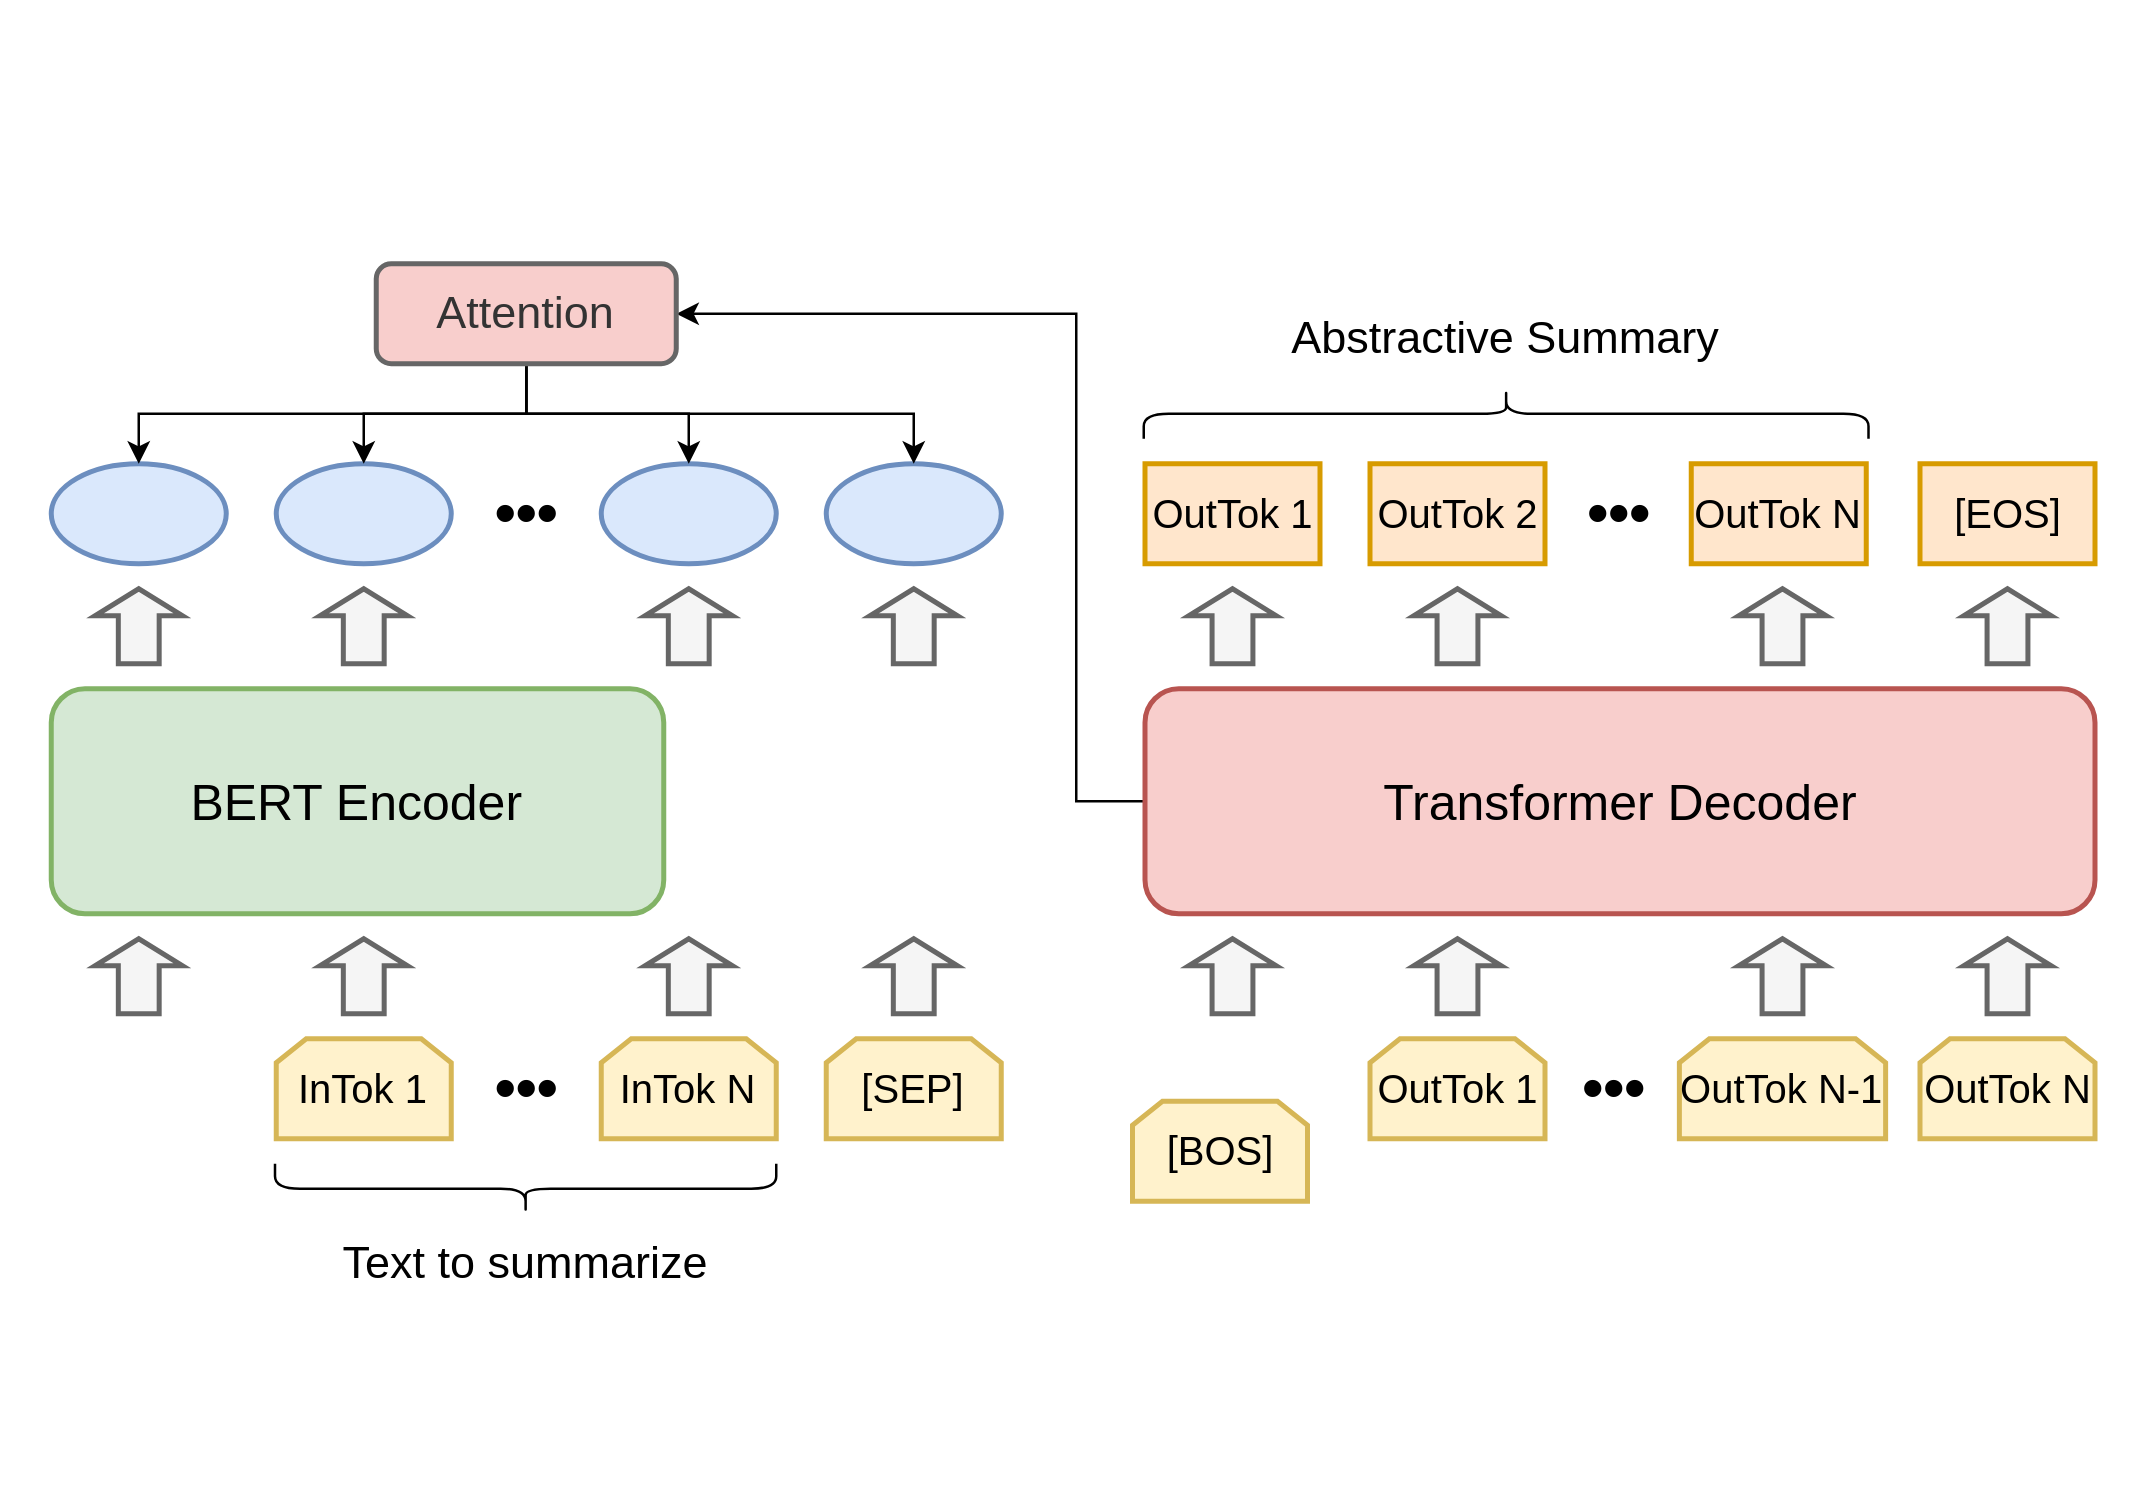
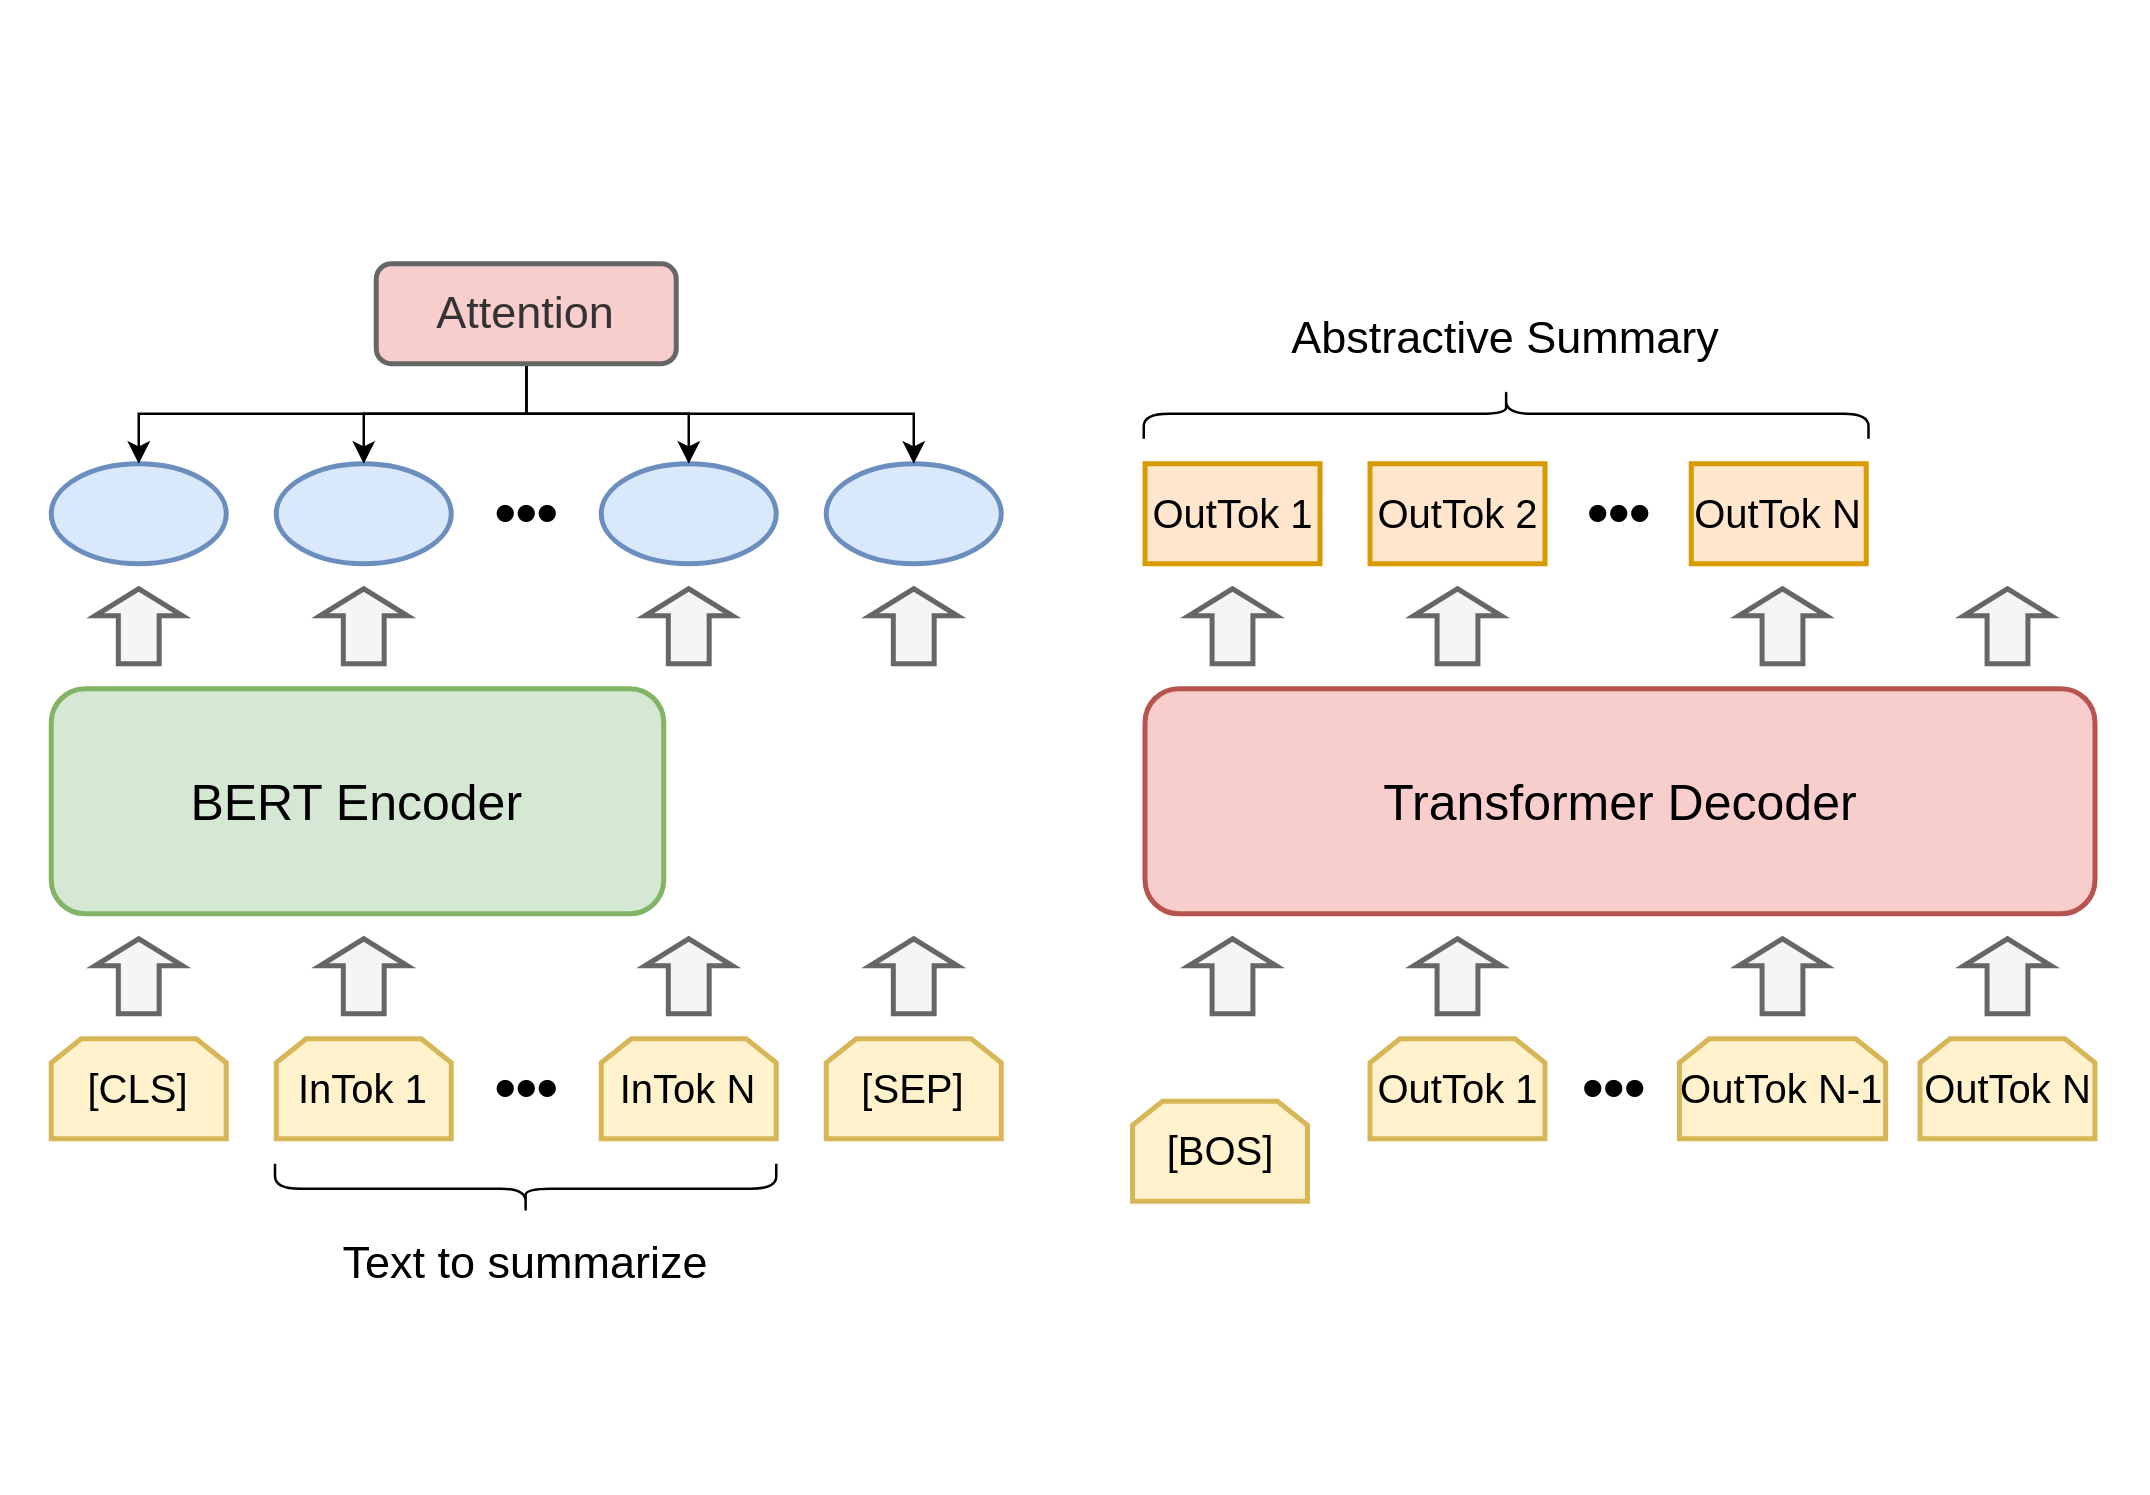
- <mxCell id="23" style="edgeStyle=orthogonalEdgeStyle;rounded=0;orthogonalLoop=1;jettySize=auto;html=1;exitX=0;exitY=0.5;exitDx=0;exitDy=0;entryX=1;entryY=0.5;entryDx=0;entryDy=0;" parent="1" source="24" target="29" edge="1"><mxGeometry relative="1" as="geometry"><Array as="points"><mxPoint x="430" y="320" /><mxPoint x="430" y="125" /></Array></mxGeometry></mxCell>
- <mxCell id="46" value="&lt;font style=&quot;font-size: 16px&quot;&gt;[EOS]&lt;/font&gt;" style="rounded=0;whiteSpace=wrap;html=1;strokeWidth=2;fillColor=#ffe6cc;strokeColor=#d79b00;" parent="1" vertex="1"><mxGeometry x="767.5" y="185" width="70" height="40" as="geometry" /></mxCell>
+ <mxCell id="2" value="&lt;font style=&quot;font-size: 16px&quot;&gt;[CLS]&lt;/font&gt;" style="shape=loopLimit;whiteSpace=wrap;html=1;rounded=0;comic=0;strokeColor=#d6b656;size=12;fillColor=#fff2cc;strokeWidth=2;" parent="1" vertex="1"><mxGeometry x="20" y="415" width="70" height="40" as="geometry" /></mxCell>
